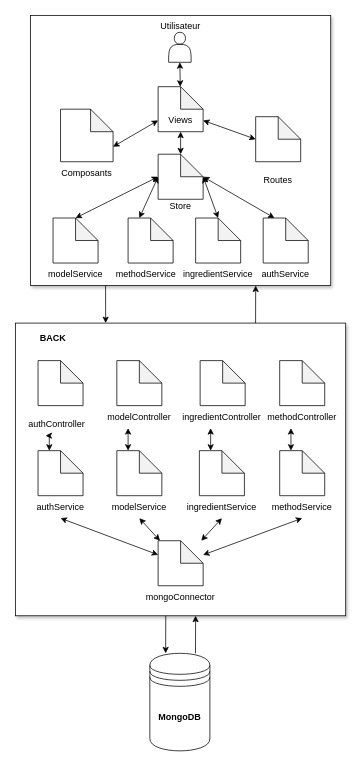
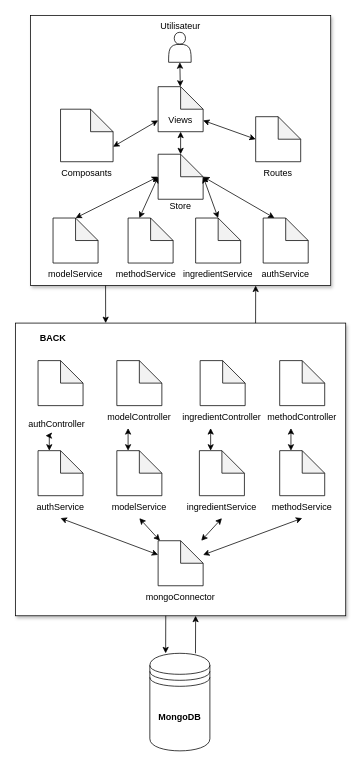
- <mxCell id="8" value="Routes" style="text;html=1;strokeColor=none;fillColor=none;align=center;verticalAlign=middle;whiteSpace=wrap;rounded=0;" parent="1" vertex="1"><mxGeometry x="340" y="225" width="60" height="30" as="geometry" /></mxCell>
+ <mxCell id="8" value="Routes" style="text;html=1;strokeColor=none;fillColor=none;align=center;verticalAlign=middle;whiteSpace=wrap;rounded=0;" parent="1" vertex="1"><mxGeometry x="340" y="215" width="60" height="30" as="geometry" /></mxCell>
